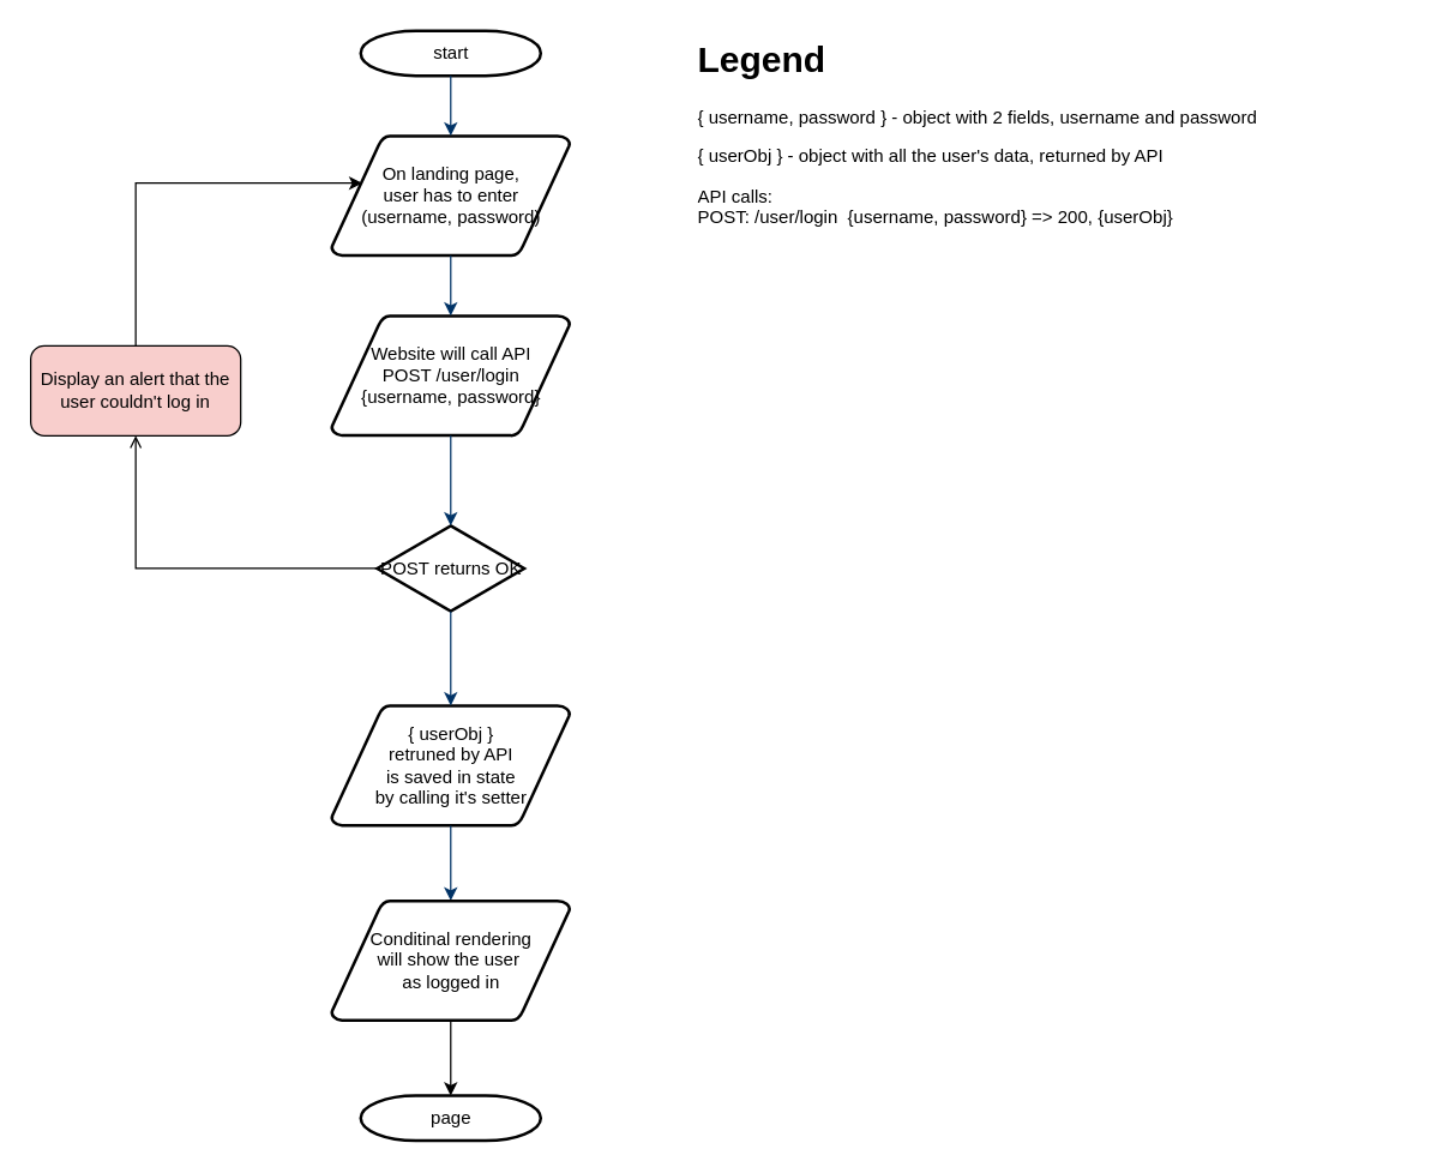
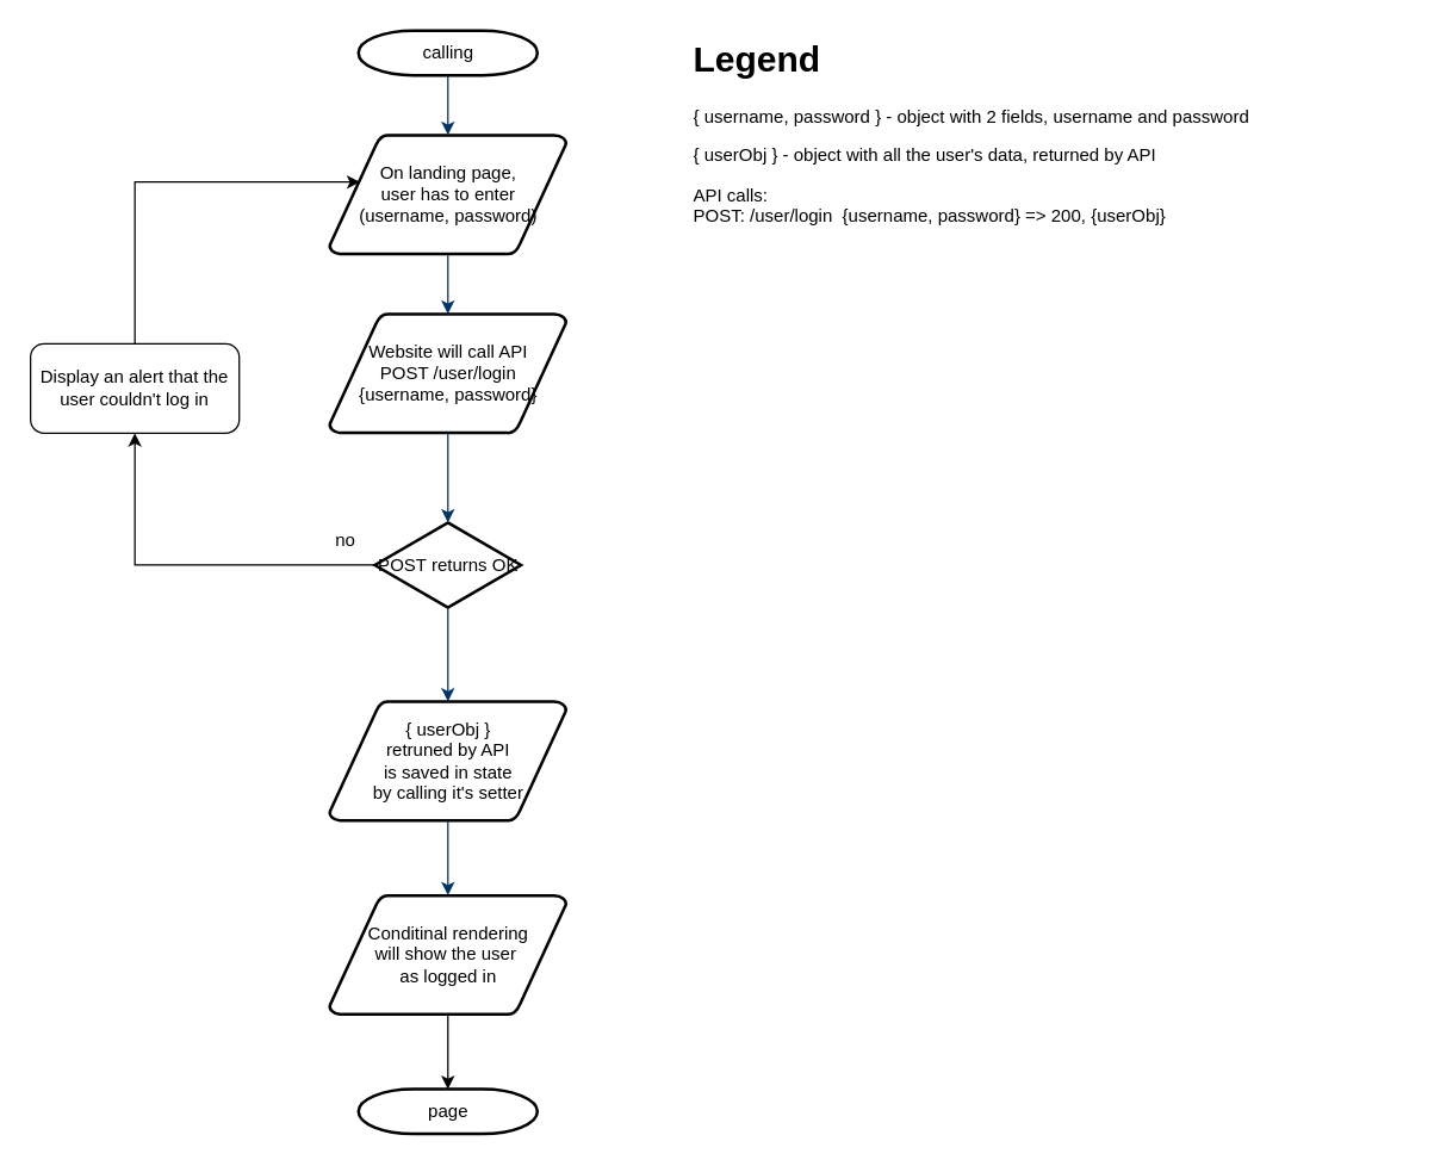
- <mxCell id="2" value="start" style="shape=mxgraph.flowchart.terminator;strokeWidth=2;gradientColor=none;gradientDirection=north;fontStyle=0;html=1;" parent="1" vertex="1"><mxGeometry x="240" y="20" width="120" height="30" as="geometry" /></mxCell>
+ <mxCell id="2" value="calling" style="shape=mxgraph.flowchart.terminator;strokeWidth=2;gradientColor=none;gradientDirection=north;fontStyle=0;html=1;" parent="1" vertex="1"><mxGeometry x="240" y="20" width="120" height="30" as="geometry" /></mxCell>
- <mxCell id="19" value="Display an alert that the user couldn't log in" style="rounded=1;whiteSpace=wrap;html=1;fillColor=#f8cecc;" vertex="1" parent="1"><mxGeometry x="20" y="230" width="140" height="60" as="geometry" /></mxCell>
+ <mxCell id="19" value="Display an alert that the user couldn't log in" style="rounded=1;whiteSpace=wrap;html=1;" vertex="1" parent="1"><mxGeometry x="20" y="230" width="140" height="60" as="geometry" /></mxCell>
- <mxCell id="6" style="edgeStyle=orthogonalEdgeStyle;rounded=0;orthogonalLoop=1;jettySize=auto;html=1;endArrow=open;" edge="1" parent="1" source="7" target="19"><mxGeometry relative="1" as="geometry" /></mxCell>
+ <mxCell id="6" style="edgeStyle=orthogonalEdgeStyle;rounded=0;orthogonalLoop=1;jettySize=auto;html=1;" edge="1" parent="1" source="7" target="19"><mxGeometry relative="1" as="geometry" /></mxCell>
+ <mxCell id="12" value="no" style="text;fontStyle=0;html=1;strokeColor=none;gradientColor=none;fillColor=none;strokeWidth=2;align=center;" parent="1" vertex="1"><mxGeometry x="211" y="348" width="40" height="26" as="geometry" /></mxCell>
